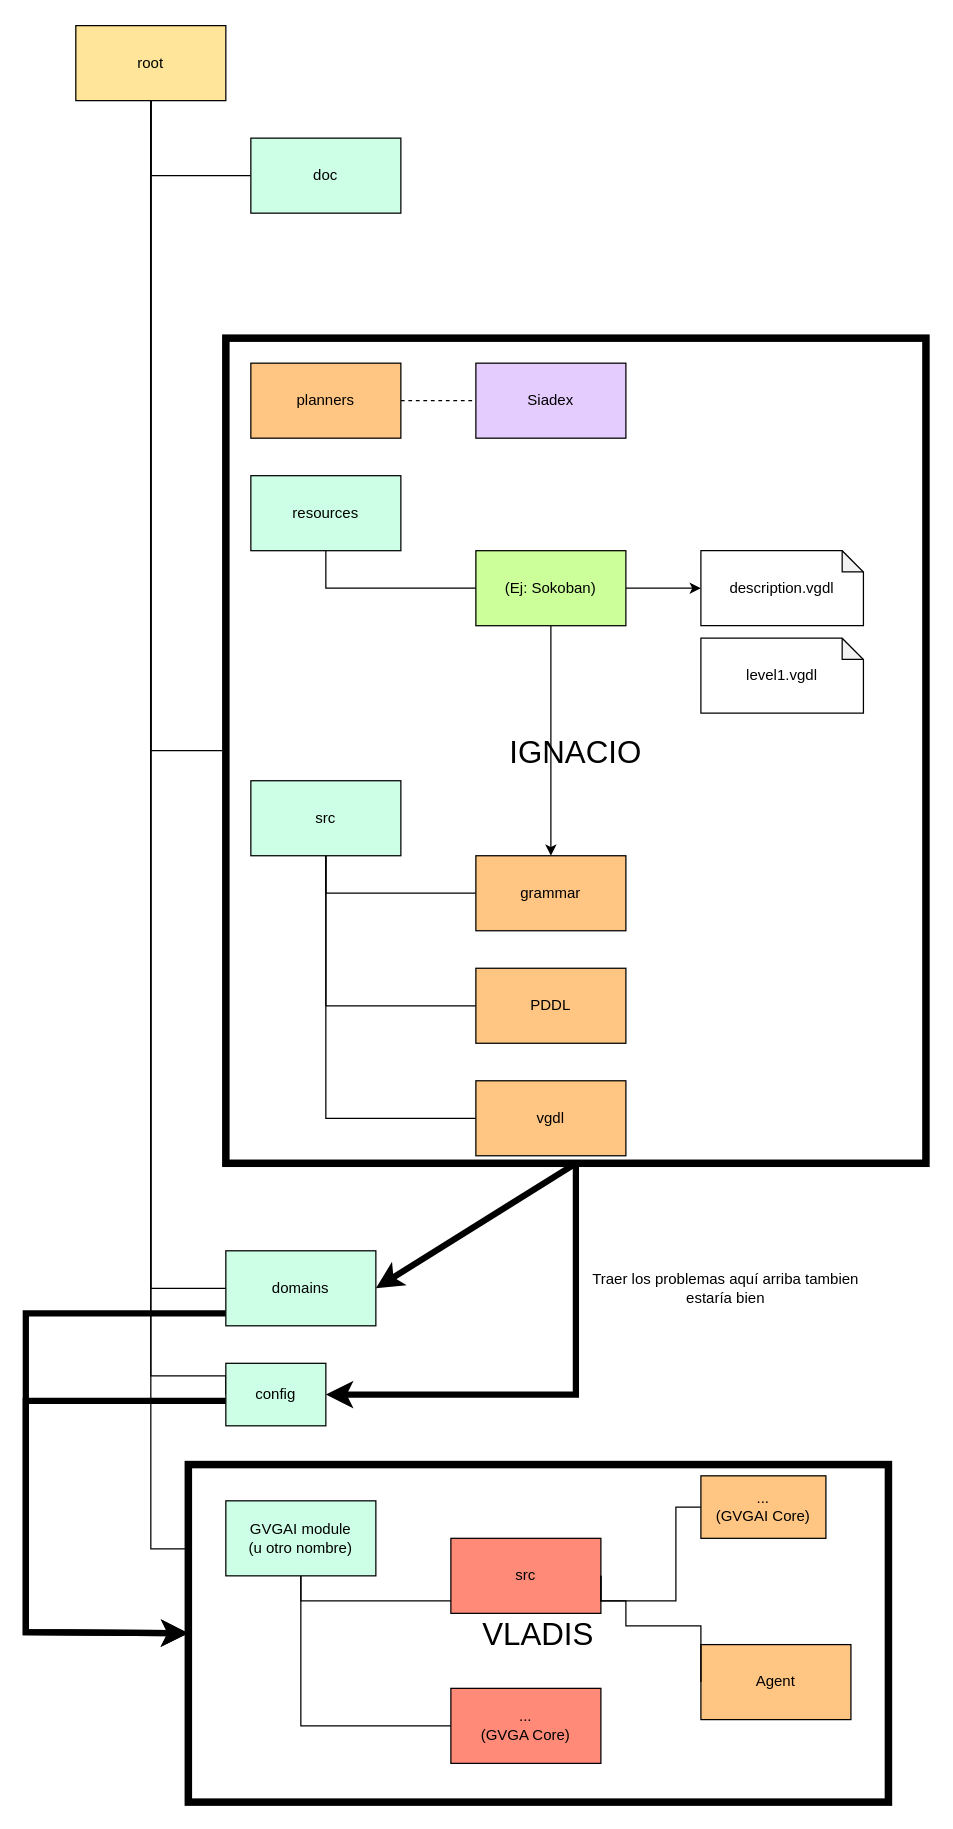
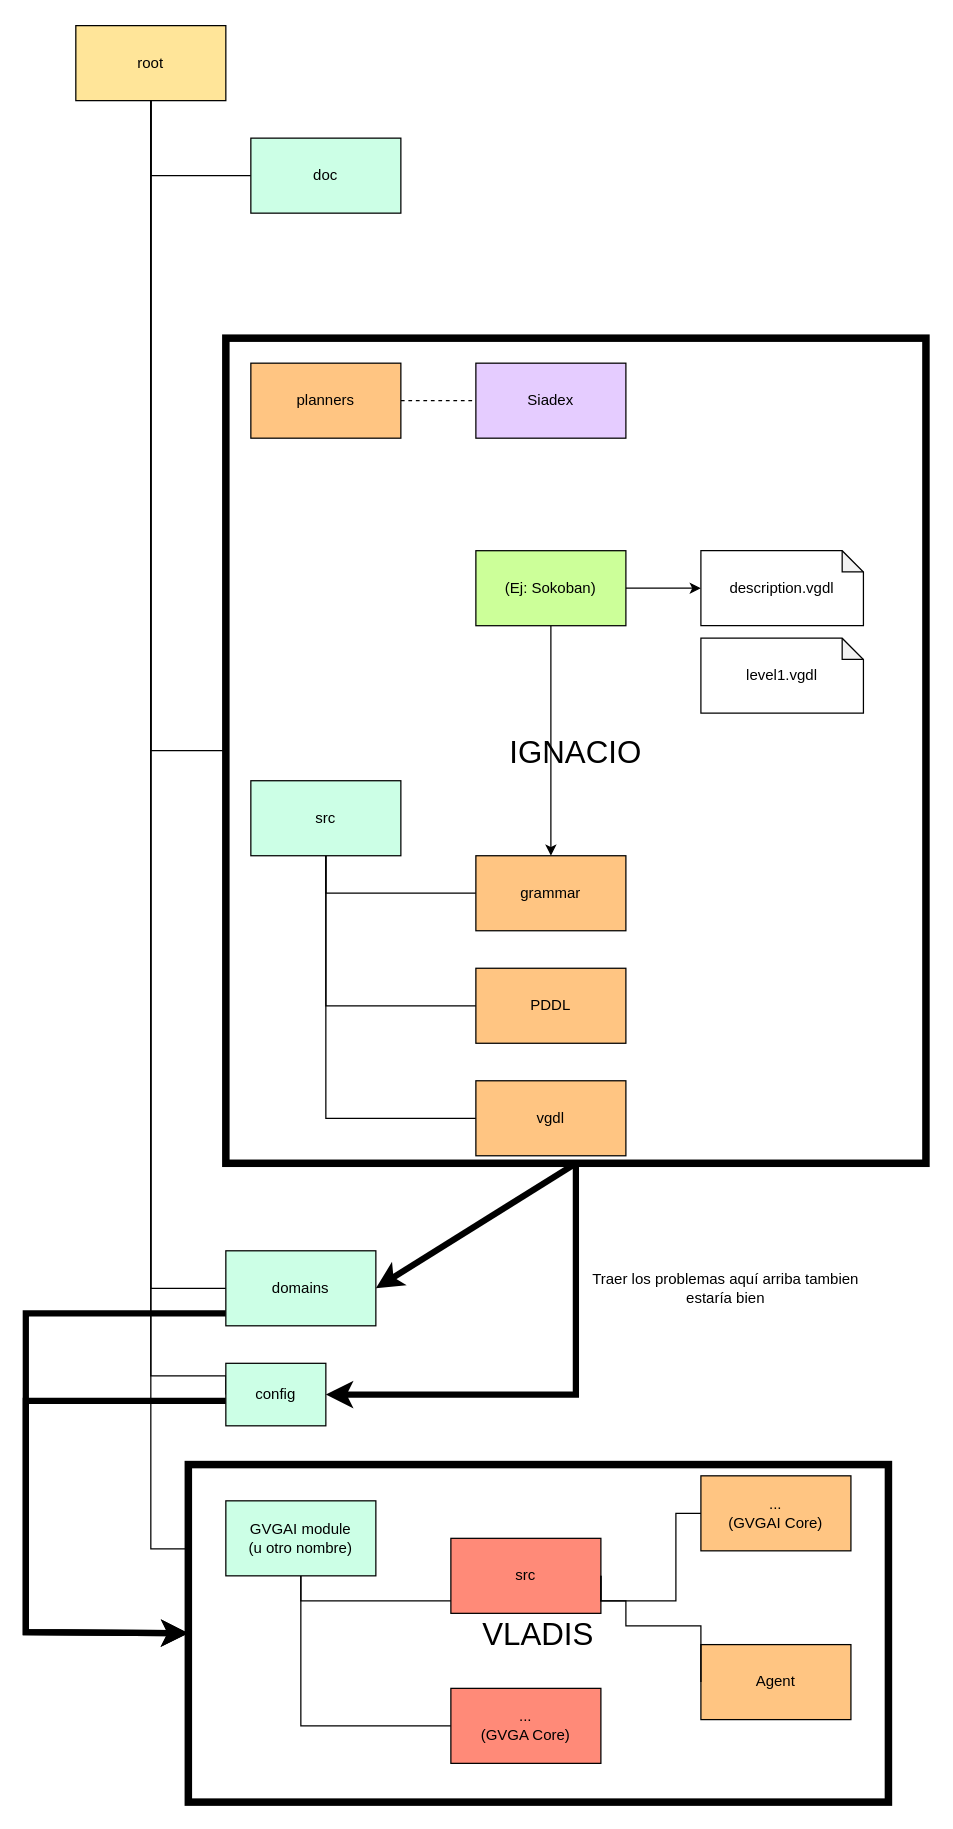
- <mxCell id="15" value="resources" style="rounded=0;whiteSpace=wrap;html=1;fillColor=#CCFFE6;" parent="1" vertex="1"><mxGeometry x="200" y="380" width="120" height="60" as="geometry" /></mxCell>
- <mxCell id="14" style="edgeStyle=orthogonalEdgeStyle;rounded=0;orthogonalLoop=1;jettySize=auto;html=1;endArrow=none;fillColor=#CCFFE6;" parent="1" source="15" target="23" edge="1"><mxGeometry relative="1" as="geometry"><Array as="points"><mxPoint x="260" y="470" /></Array></mxGeometry></mxCell>
- <mxCell id="38" value="...&lt;br&gt;(GVGAI Core)" style="rounded=0;whiteSpace=wrap;html=1;fillColor=#FFC582;" vertex="1" parent="1"><mxGeometry x="560" y="1180" width="100" height="50" as="geometry" /></mxCell>
+ <mxCell id="38" value="...&lt;br&gt;(GVGAI Core)" style="rounded=0;whiteSpace=wrap;html=1;fillColor=#FFC582;" vertex="1" parent="1"><mxGeometry x="560" y="1180" width="120" height="60" as="geometry" /></mxCell>
